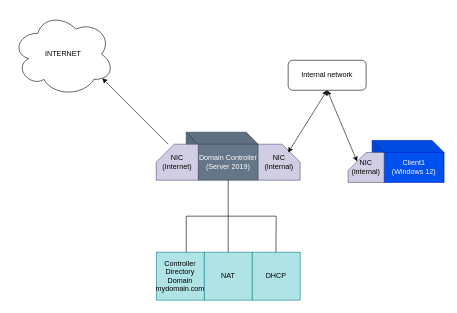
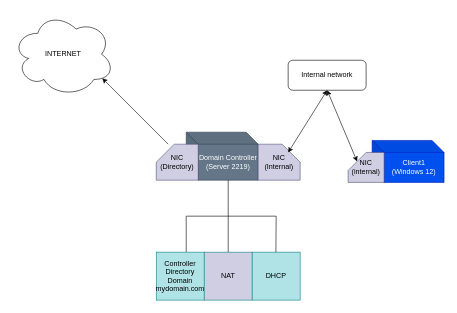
- <mxCell id="5" value="NIC&lt;br&gt;(Internet)" style="shape=card;whiteSpace=wrap;html=1;fillColor=#d0cee2;strokeColor=#56517e;" vertex="1" parent="1"><mxGeometry x="260" y="240" width="70" height="60" as="geometry" /></mxCell>
+ <mxCell id="5" value="NIC&lt;br&gt;(Directory)" style="shape=card;whiteSpace=wrap;html=1;fillColor=#d0cee2;strokeColor=#56517e;" vertex="1" parent="1"><mxGeometry x="260" y="240" width="70" height="60" as="geometry" /></mxCell>
- <mxCell id="4" value="Domain Controller&lt;br&gt;(Server 2019)" style="shape=cube;whiteSpace=wrap;html=1;boundedLbl=1;backgroundOutline=1;darkOpacity=0.05;darkOpacity2=0.1;fillColor=#647687;strokeColor=#314354;fontColor=#ffffff;" vertex="1" parent="1"><mxGeometry x="310" y="220" width="120" height="80" as="geometry" /></mxCell>
+ <mxCell id="4" value="Domain Controller&lt;br&gt;(Server 2219)" style="shape=cube;whiteSpace=wrap;html=1;boundedLbl=1;backgroundOutline=1;darkOpacity=0.05;darkOpacity2=0.1;fillColor=#647687;strokeColor=#314354;fontColor=#ffffff;" vertex="1" parent="1"><mxGeometry x="310" y="220" width="120" height="80" as="geometry" /></mxCell>
- <mxCell id="18" value="NAT" style="whiteSpace=wrap;html=1;aspect=fixed;fillColor=#b0e3e6;strokeColor=#0e8088;" vertex="1" parent="1"><mxGeometry x="340" y="420" width="80" height="80" as="geometry" /></mxCell>
+ <mxCell id="18" value="NAT" style="whiteSpace=wrap;html=1;aspect=fixed;fillColor=#d0cee2;strokeColor=#0e8088;" vertex="1" parent="1"><mxGeometry x="340" y="420" width="80" height="80" as="geometry" /></mxCell>
